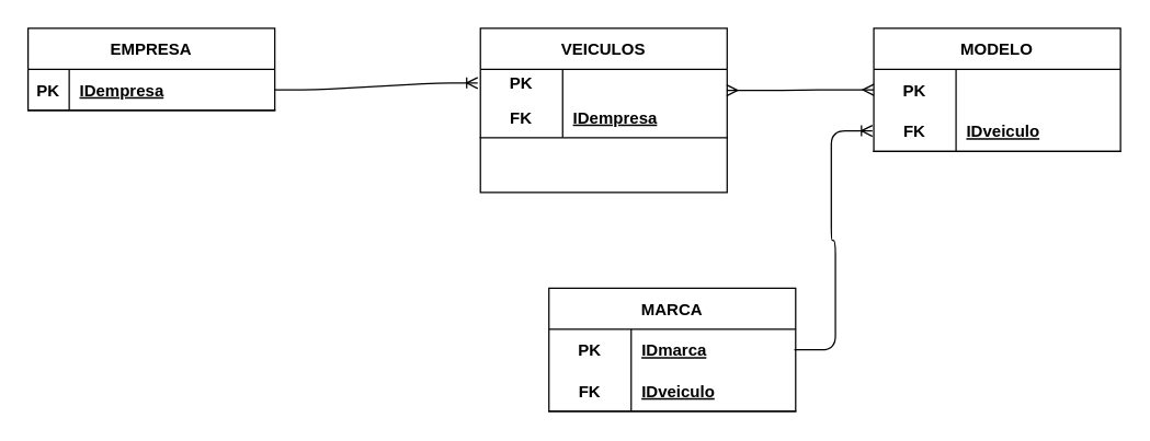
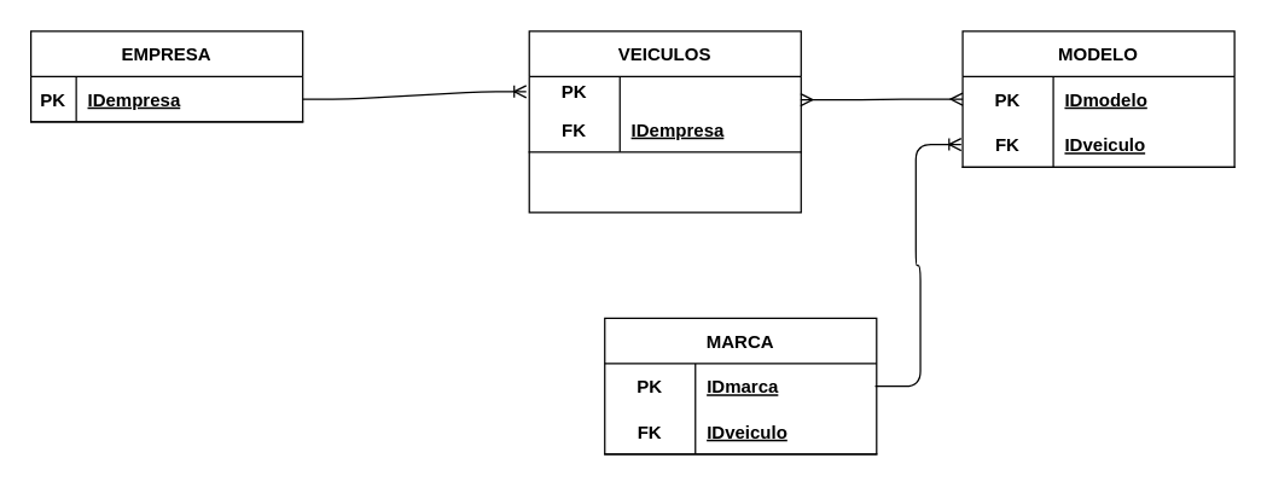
+ <mxCell id="18" value="IDmodelo" style="shape=partialRectangle;connectable=0;fillColor=none;top=0;left=0;bottom=0;right=0;align=left;spacingLeft=6;fontStyle=5;overflow=hidden;" vertex="1" parent="16"><mxGeometry x="60" width="120" height="30" as="geometry" /></mxCell>
